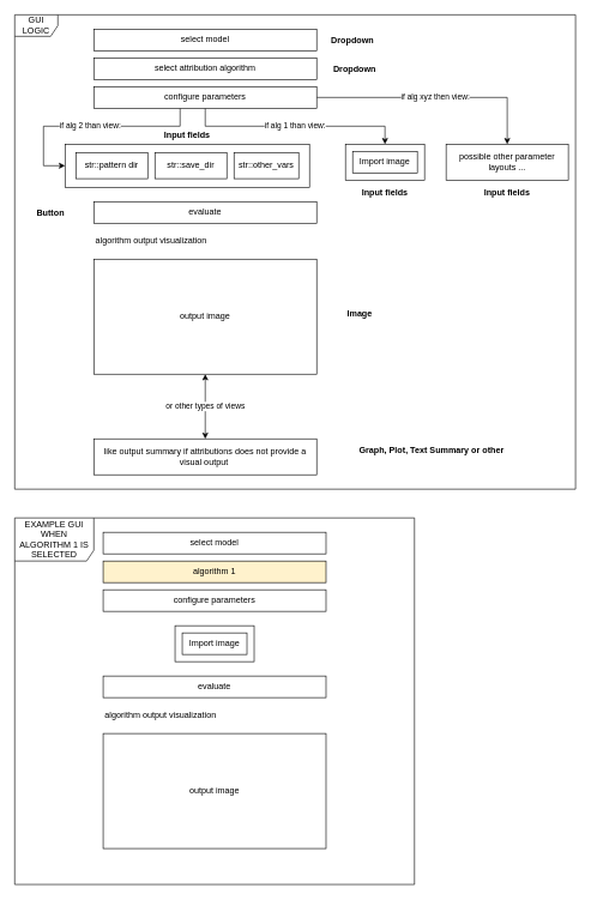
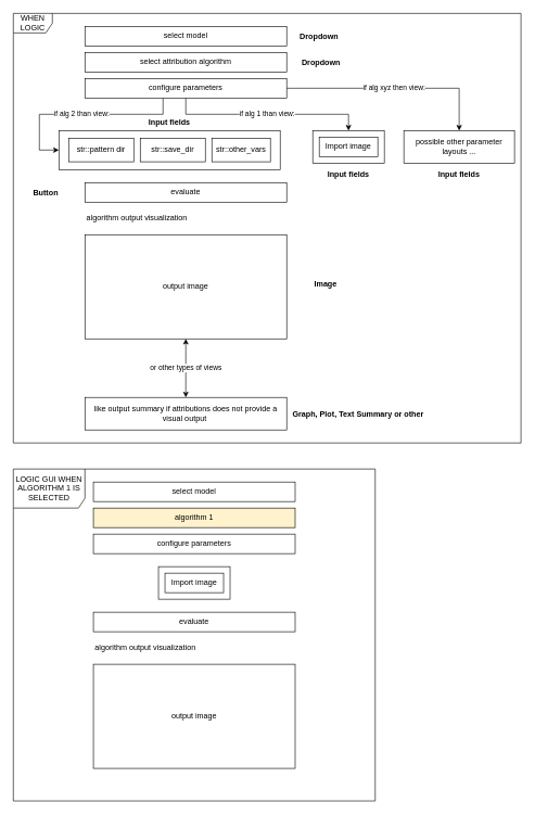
- <mxCell id="23" value="GUI LOGIC" style="shape=umlFrame;whiteSpace=wrap;html=1;" vertex="1" parent="1"><mxGeometry x="20" width="780" height="660" as="geometry" y="20" /></mxCell>
+ <mxCell id="23" value="WHEN LOGIC" style="shape=umlFrame;whiteSpace=wrap;html=1;" vertex="1" parent="1"><mxGeometry x="20" width="780" height="660" as="geometry" y="20" /></mxCell>
- <mxCell id="40" value="Graph, Plot, Text Summary or other" style="text;align=center;fontStyle=1;verticalAlign=middle;spacingLeft=3;spacingRight=3;strokeColor=none;rotatable=0;points=[[0,0.5],[1,0.5]];portConstraint=eastwest;" vertex="1" parent="1"><mxGeometry x="560" y="612" width="80" height="26" as="geometry" /></mxCell>
+ <mxCell id="40" value="Graph, Plot, Text Summary or other" style="text;align=center;fontStyle=1;verticalAlign=middle;spacingLeft=3;spacingRight=3;strokeColor=none;rotatable=0;points=[[0,0.5],[1,0.5]];portConstraint=eastwest;" vertex="1" parent="1"><mxGeometry x="510" y="622" width="80" height="26" as="geometry" /></mxCell>
- <mxCell id="2" value="EXAMPLE GUI WHEN ALGORITHM 1 IS SELECTED" style="shape=umlFrame;whiteSpace=wrap;html=1;width=110;height=60;" vertex="1" parent="1"><mxGeometry x="20" y="720" width="556" height="510" as="geometry" /></mxCell>
+ <mxCell id="2" value="LOGIC GUI WHEN ALGORITHM 1 IS SELECTED" style="shape=umlFrame;whiteSpace=wrap;html=1;width=110;height=60;" vertex="1" parent="1"><mxGeometry x="20" y="720" width="556" height="510" as="geometry" /></mxCell>
